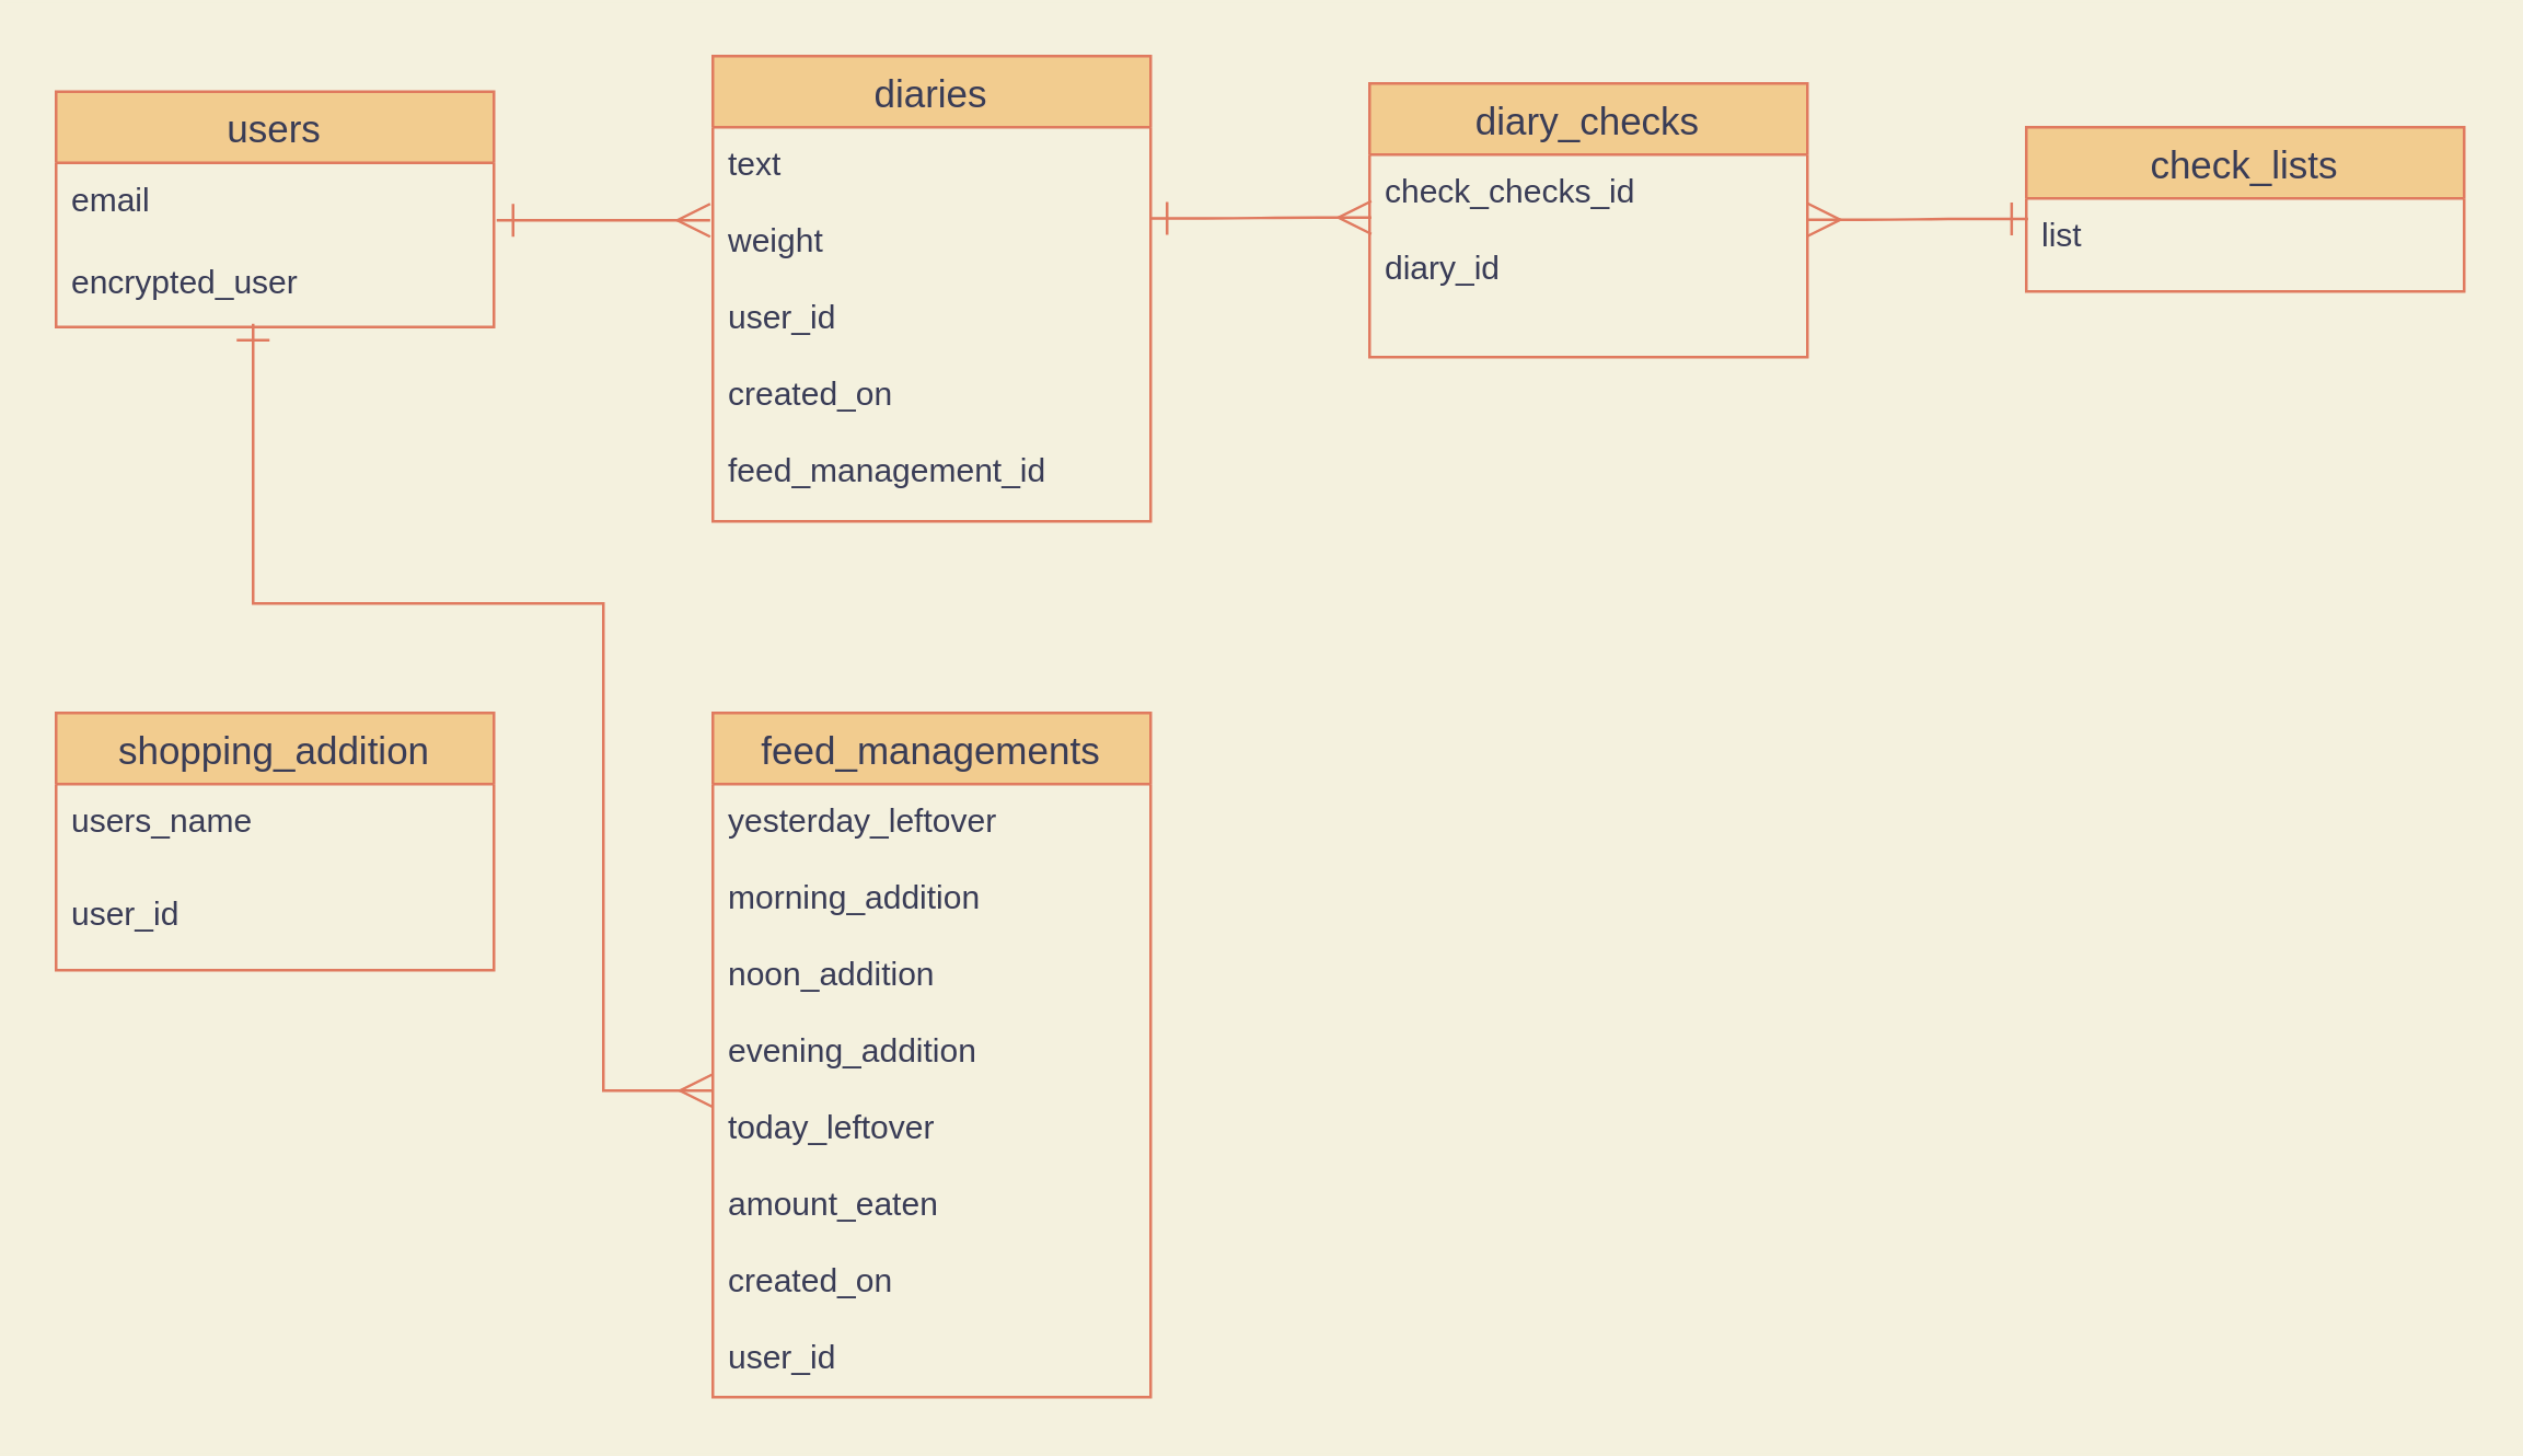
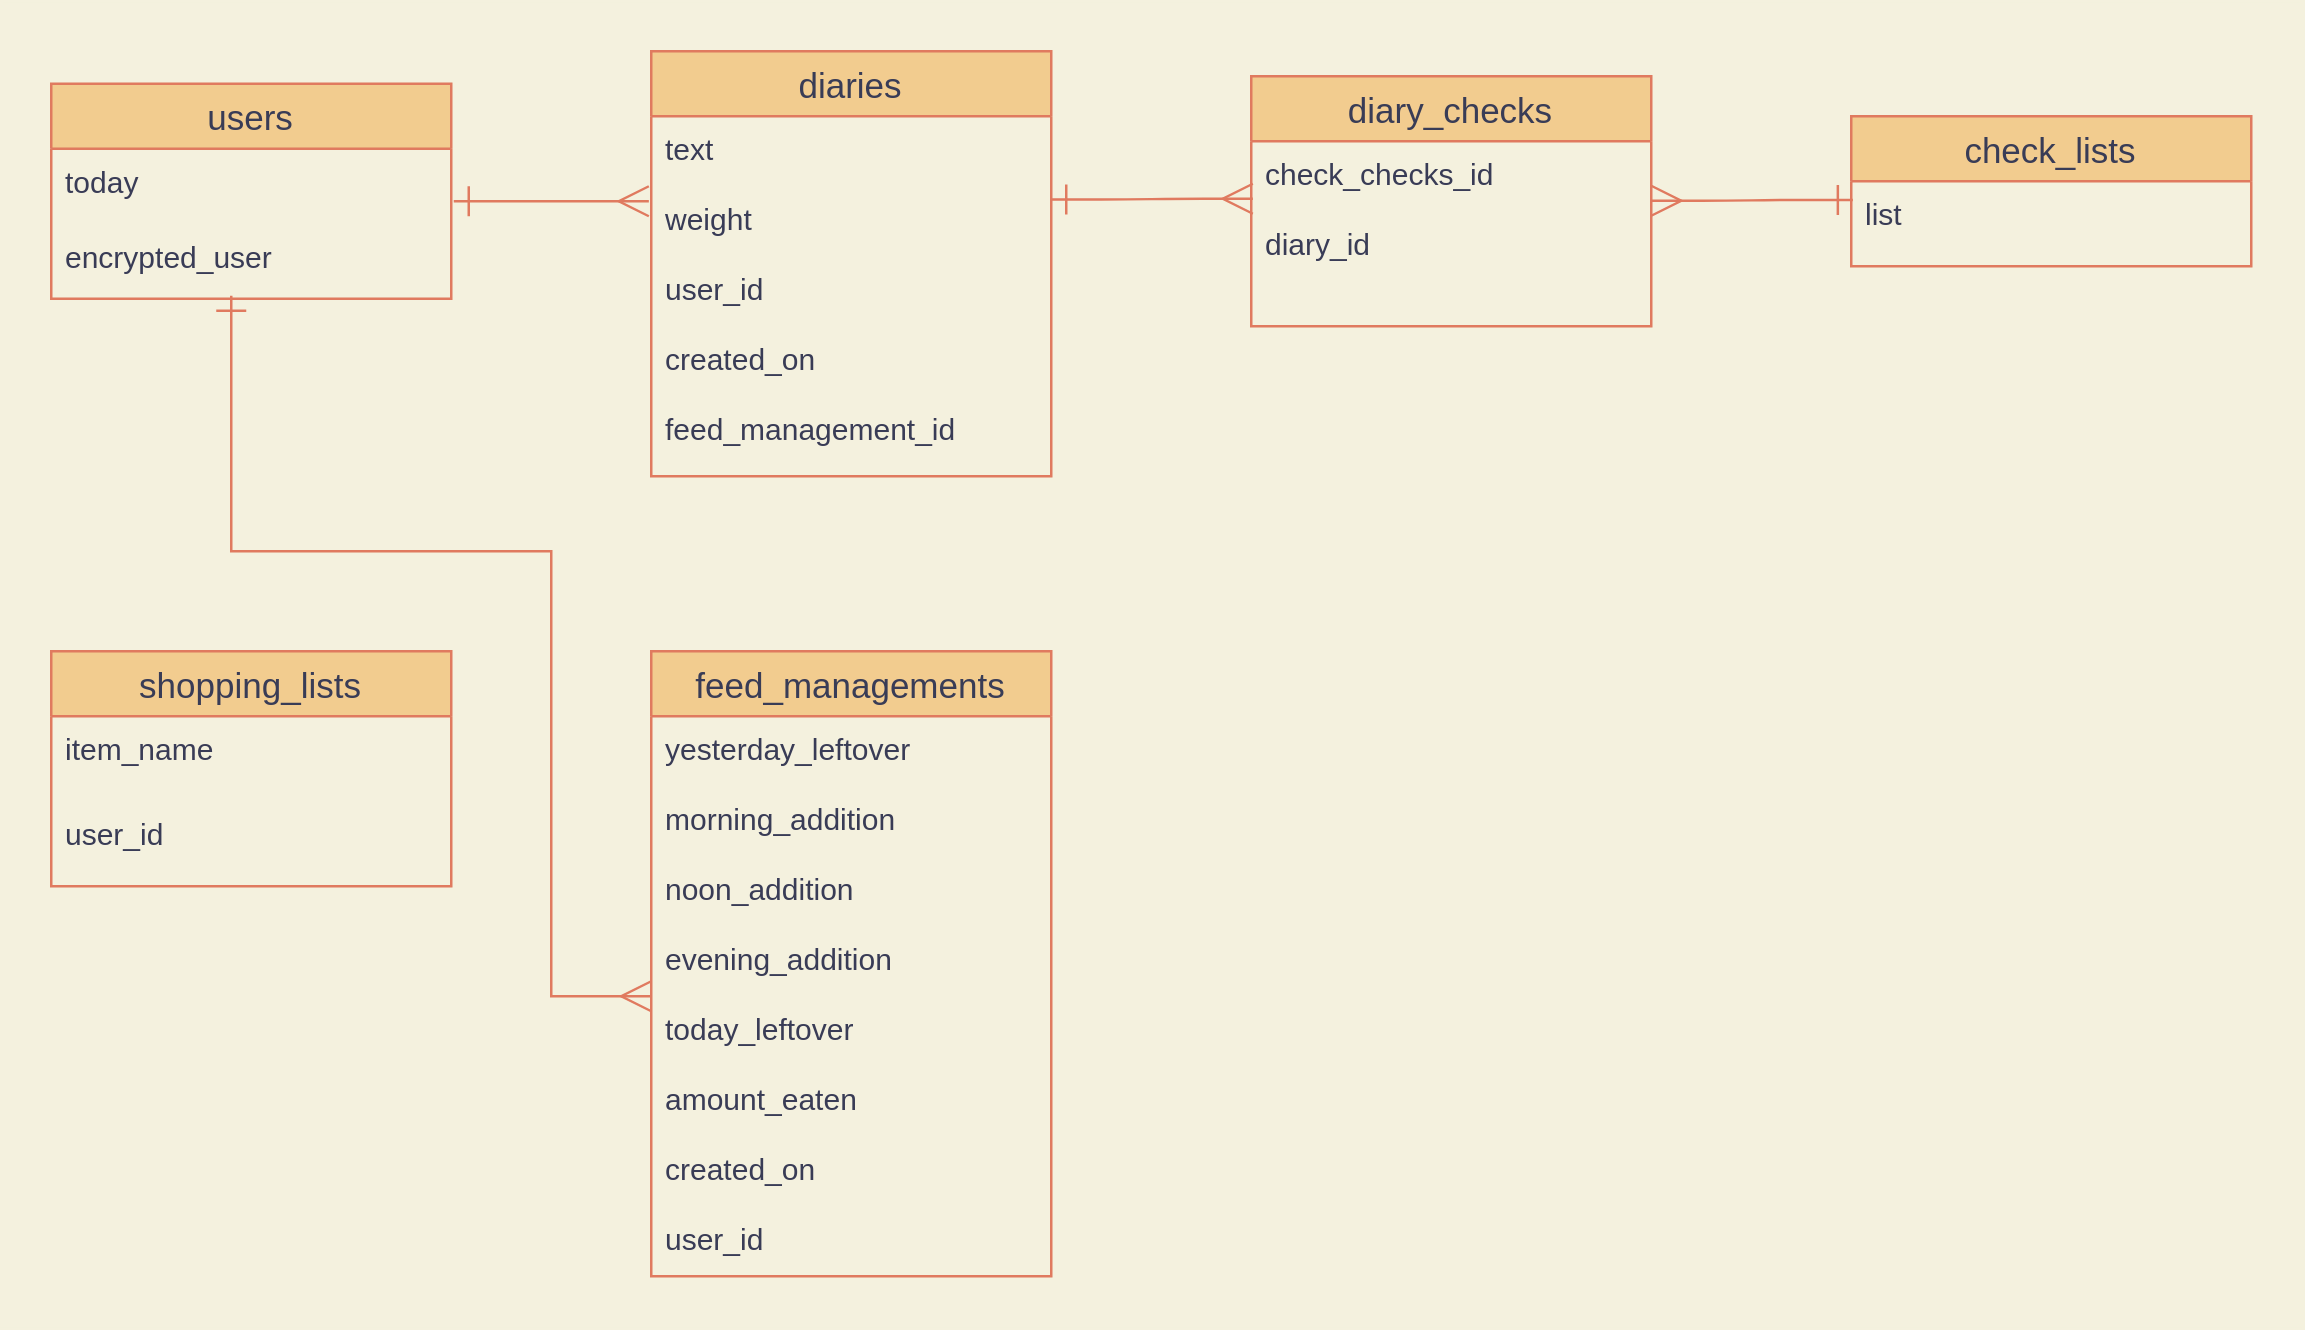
- <mxCell id="3" value="email" style="text;strokeColor=none;fillColor=none;spacingLeft=4;spacingRight=4;overflow=hidden;rotatable=0;points=[[0,0.5],[1,0.5]];portConstraint=eastwest;fontSize=12;fontColor=#393C56;" parent="2" vertex="1"><mxGeometry y="26" width="160" height="30" as="geometry" /></mxCell>
+ <mxCell id="3" value="today" style="text;strokeColor=none;fillColor=none;spacingLeft=4;spacingRight=4;overflow=hidden;rotatable=0;points=[[0,0.5],[1,0.5]];portConstraint=eastwest;fontSize=12;fontColor=#393C56;" parent="2" vertex="1"><mxGeometry y="26" width="160" height="30" as="geometry" /></mxCell>
- <mxCell id="9" value="shopping_addition" style="swimlane;fontStyle=0;childLayout=stackLayout;horizontal=1;startSize=26;horizontalStack=0;resizeParent=1;resizeParentMax=0;resizeLast=0;collapsible=1;marginBottom=0;align=center;fontSize=14;fillColor=#F2CC8F;strokeColor=#E07A5F;fontColor=#393C56;" parent="1" vertex="1"><mxGeometry x="20" y="260" width="160" height="94" as="geometry" /></mxCell>
+ <mxCell id="9" value="shopping_lists" style="swimlane;fontStyle=0;childLayout=stackLayout;horizontal=1;startSize=26;horizontalStack=0;resizeParent=1;resizeParentMax=0;resizeLast=0;collapsible=1;marginBottom=0;align=center;fontSize=14;fillColor=#F2CC8F;strokeColor=#E07A5F;fontColor=#393C56;" parent="1" vertex="1"><mxGeometry x="20" y="260" width="160" height="94" as="geometry" /></mxCell>
- <mxCell id="10" value="users_name" style="text;strokeColor=none;fillColor=none;spacingLeft=4;spacingRight=4;overflow=hidden;rotatable=0;points=[[0,0.5],[1,0.5]];portConstraint=eastwest;fontSize=12;fontColor=#393C56;" parent="9" vertex="1"><mxGeometry y="26" width="160" height="34" as="geometry" /></mxCell>
+ <mxCell id="10" value="item_name" style="text;strokeColor=none;fillColor=none;spacingLeft=4;spacingRight=4;overflow=hidden;rotatable=0;points=[[0,0.5],[1,0.5]];portConstraint=eastwest;fontSize=12;fontColor=#393C56;" parent="9" vertex="1"><mxGeometry y="26" width="160" height="34" as="geometry" /></mxCell>
